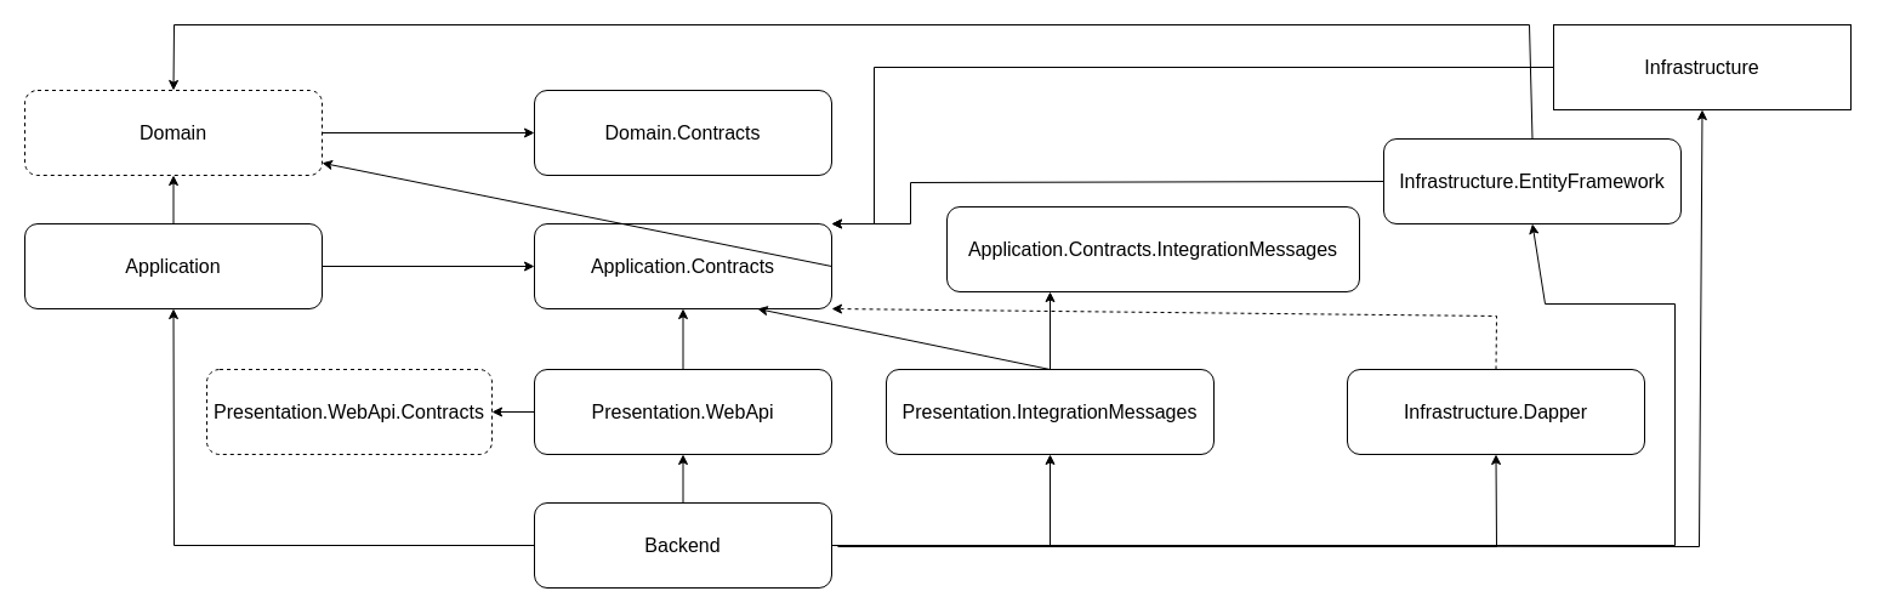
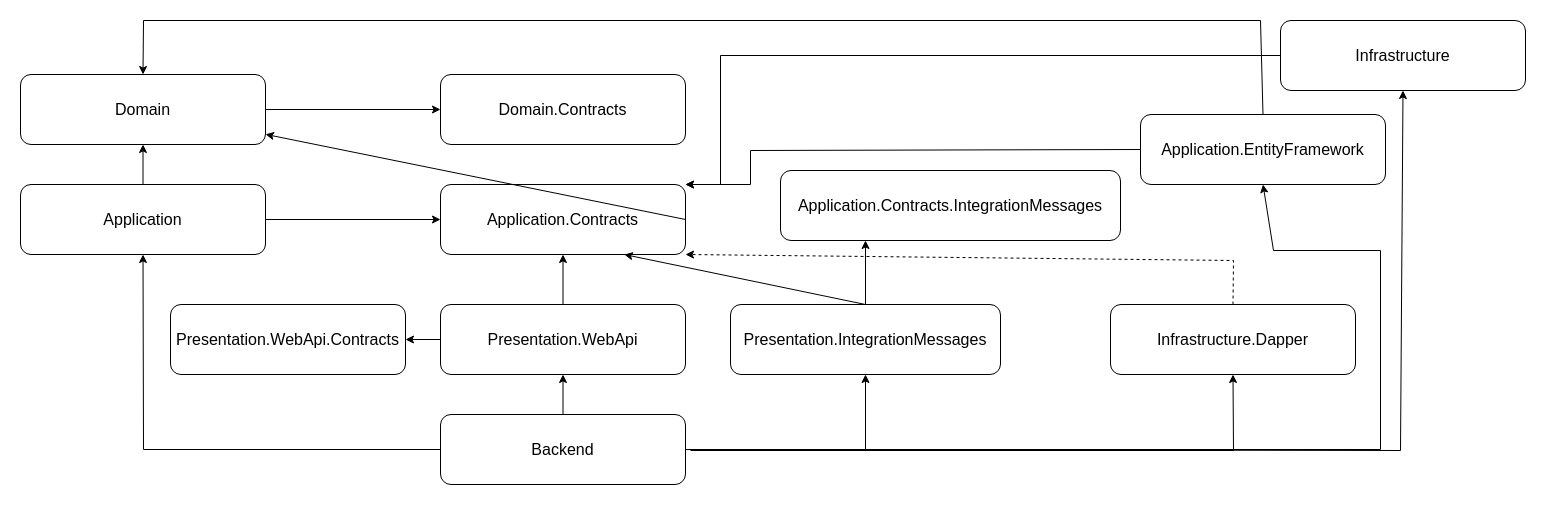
- <mxCell id="22" value="Infrastructure" style="whiteSpace=wrap;html=1;fontSize=16;rounded=0;" parent="1" vertex="1"><mxGeometry x="1280" y="20" width="245" height="70" as="geometry" /></mxCell>
+ <mxCell id="22" value="Infrastructure" style="rounded=1;whiteSpace=wrap;html=1;fontSize=16;" parent="1" vertex="1"><mxGeometry x="1280" y="20" width="245" height="70" as="geometry" /></mxCell>
- <mxCell id="3" value="Domain" style="rounded=1;whiteSpace=wrap;html=1;fontSize=16;dashed=1;" parent="1" vertex="1"><mxGeometry x="20" y="74" width="245" height="70" as="geometry" /></mxCell>
+ <mxCell id="3" value="Domain" style="rounded=1;whiteSpace=wrap;html=1;fontSize=16;" parent="1" vertex="1"><mxGeometry x="20" y="74" width="245" height="70" as="geometry" /></mxCell>
- <mxCell id="15" value="Infrastructure.EntityFramework" style="rounded=1;whiteSpace=wrap;html=1;fontSize=16;" parent="1" vertex="1"><mxGeometry x="1140" y="114" width="245" height="70" as="geometry" /></mxCell>
+ <mxCell id="15" value="Application.EntityFramework" style="rounded=1;whiteSpace=wrap;html=1;fontSize=16;" parent="1" vertex="1"><mxGeometry x="1140" y="114" width="245" height="70" as="geometry" /></mxCell>
- <mxCell id="11" value="Presentation.WebApi.Contracts" style="rounded=1;whiteSpace=wrap;html=1;fontSize=16;dashed=1;" parent="1" vertex="1"><mxGeometry x="170" y="304" width="235" height="70" as="geometry" /></mxCell>
+ <mxCell id="11" value="Presentation.WebApi.Contracts" style="rounded=1;whiteSpace=wrap;html=1;fontSize=16;" parent="1" vertex="1"><mxGeometry x="170" y="304" width="235" height="70" as="geometry" /></mxCell>
